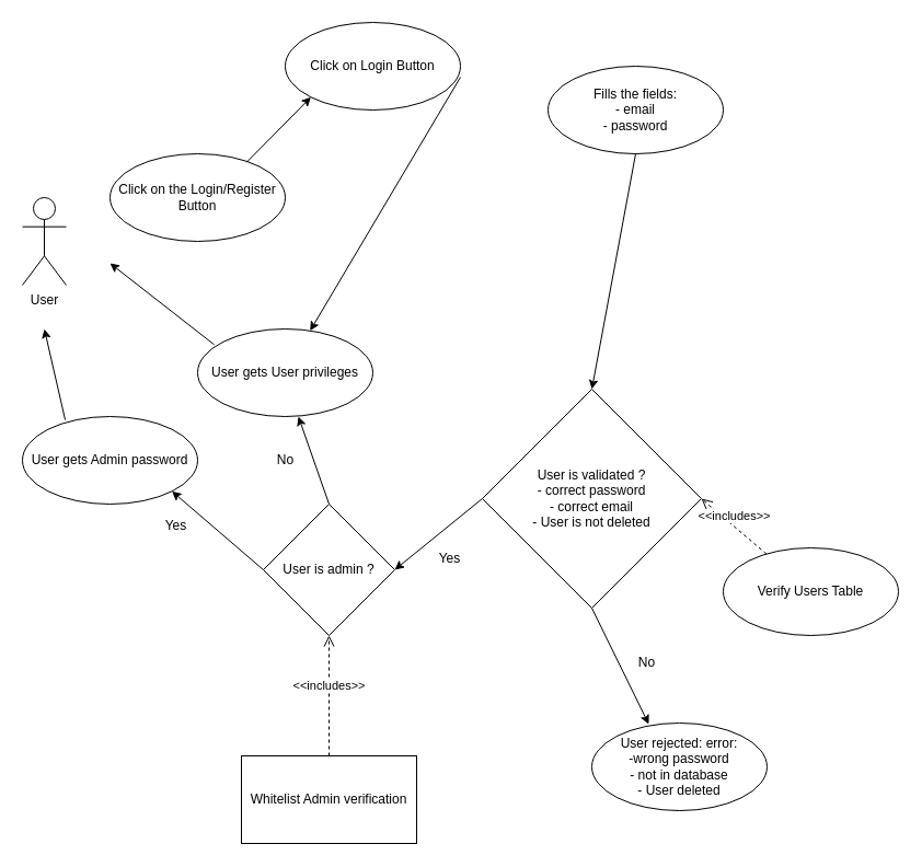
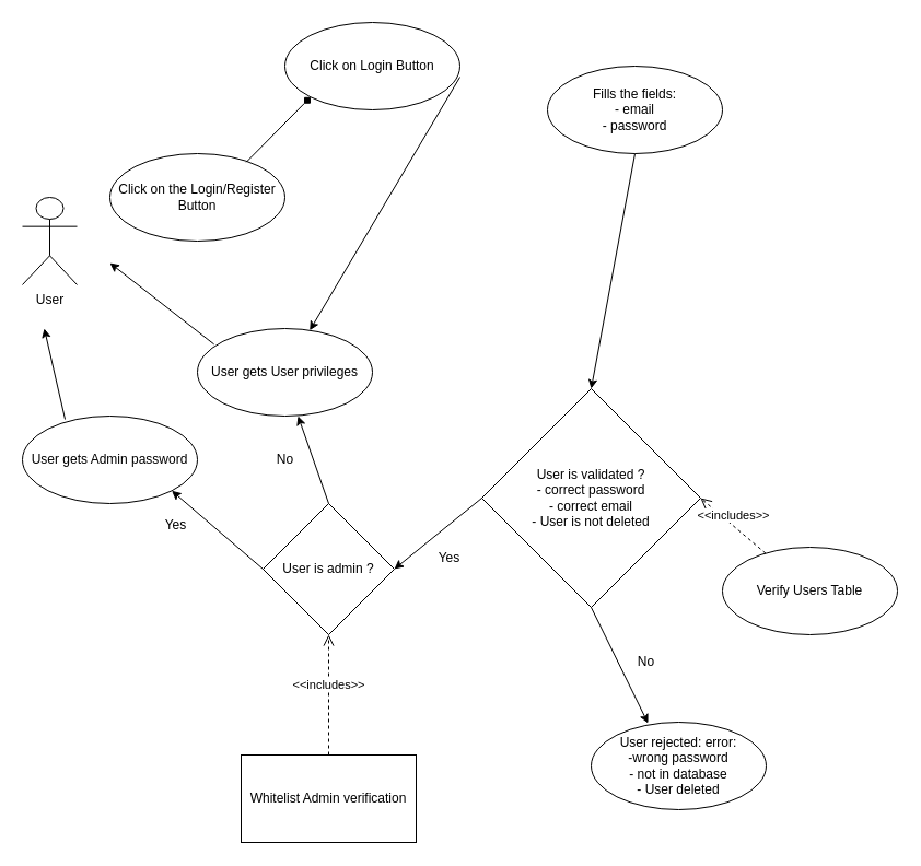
- <mxCell id="6" value="" style="endArrow=classic;html=1;rounded=0;entryX=0;entryY=1;entryDx=0;entryDy=0;exitX=0.779;exitY=0.098;exitDx=0;exitDy=0;exitPerimeter=0;" edge="1" parent="1" source="3" target="4"><mxGeometry width="50" height="50" relative="1" as="geometry"><mxPoint x="390" y="340" as="sourcePoint" /><mxPoint x="440" y="290" as="targetPoint" /></mxGeometry></mxCell>
+ <mxCell id="6" value="" style="endArrow=diamond;html=1;rounded=0;entryX=0;entryY=1;entryDx=0;entryDy=0;exitX=0.779;exitY=0.098;exitDx=0;exitDy=0;exitPerimeter=0;" edge="1" parent="1" source="3" target="4"><mxGeometry width="50" height="50" relative="1" as="geometry"><mxPoint x="390" y="340" as="sourcePoint" /><mxPoint x="440" y="290" as="targetPoint" /></mxGeometry></mxCell>
- <mxCell id="2" value="&lt;div&gt;User&lt;/div&gt;" style="shape=umlActor;verticalLabelPosition=bottom;verticalAlign=top;html=1;outlineConnect=0;" vertex="1" parent="1"><mxGeometry x="20" y="180" width="40" height="80" as="geometry" /></mxCell>
+ <mxCell id="2" value="&lt;div&gt;User&lt;/div&gt;" style="shape=umlActor;verticalLabelPosition=bottom;verticalAlign=top;html=1;outlineConnect=0;" vertex="1" parent="1"><mxGeometry x="20" y="180" width="50" height="80" as="geometry" /></mxCell>
